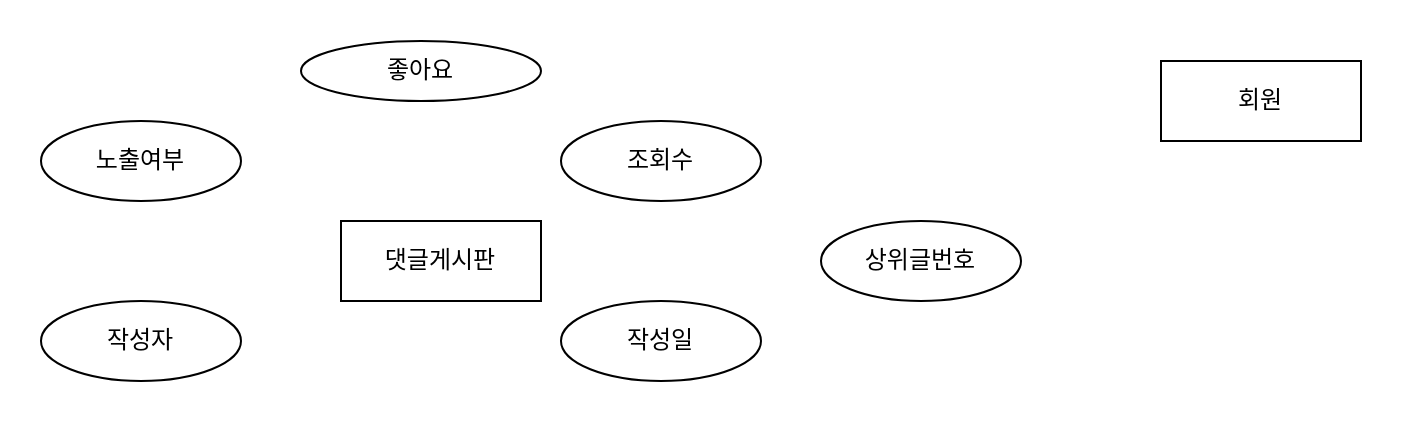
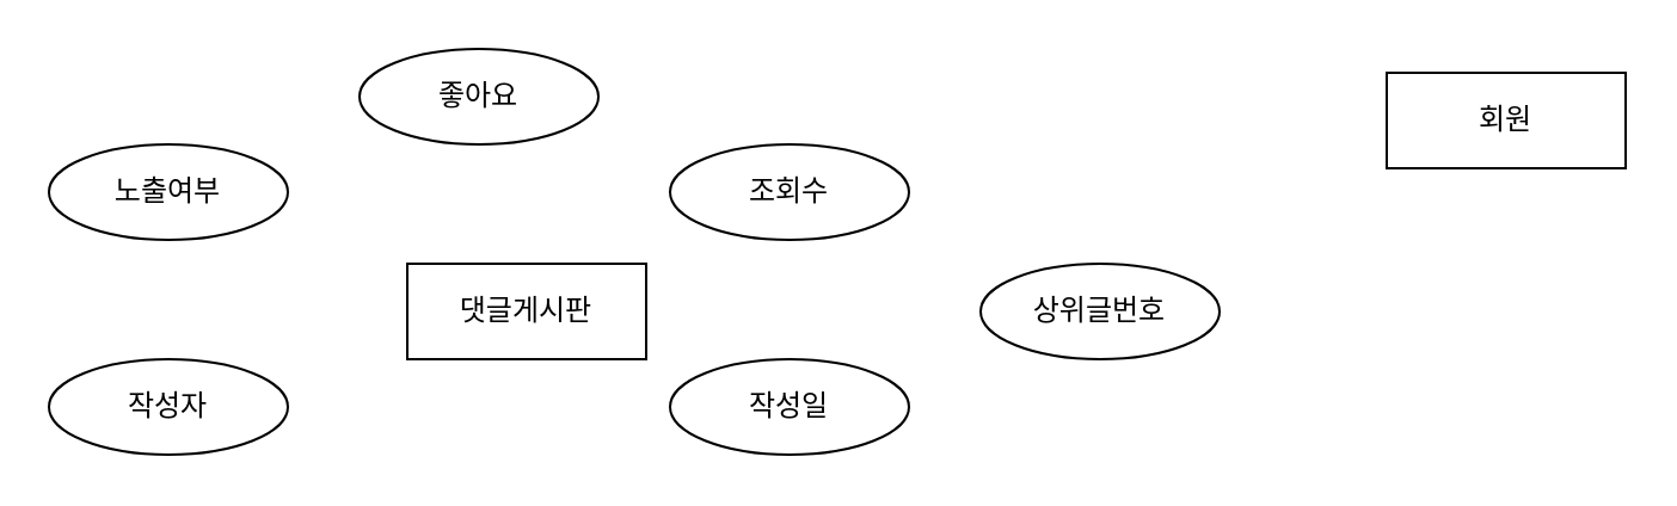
- <mxCell id="7" value="좋아요" style="ellipse;whiteSpace=wrap;html=1;align=center;" vertex="1" parent="1"><mxGeometry x="150" y="20" width="120" height="30" as="geometry" /></mxCell>
+ <mxCell id="7" value="좋아요" style="ellipse;whiteSpace=wrap;html=1;align=center;" vertex="1" parent="1"><mxGeometry x="150" y="20" width="100" height="40" as="geometry" /></mxCell>
